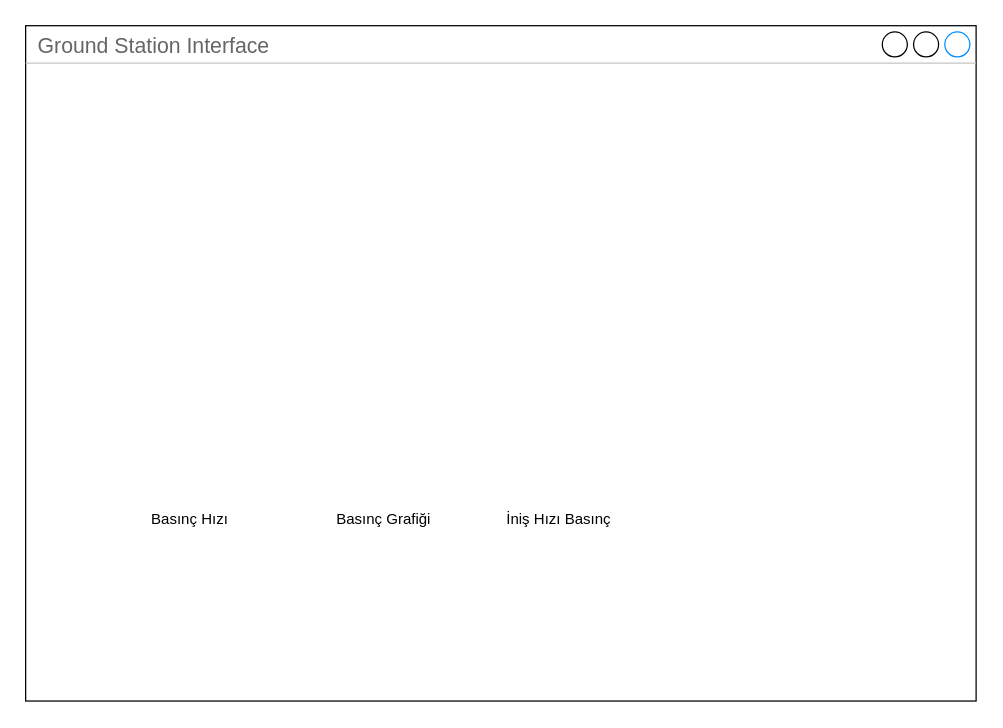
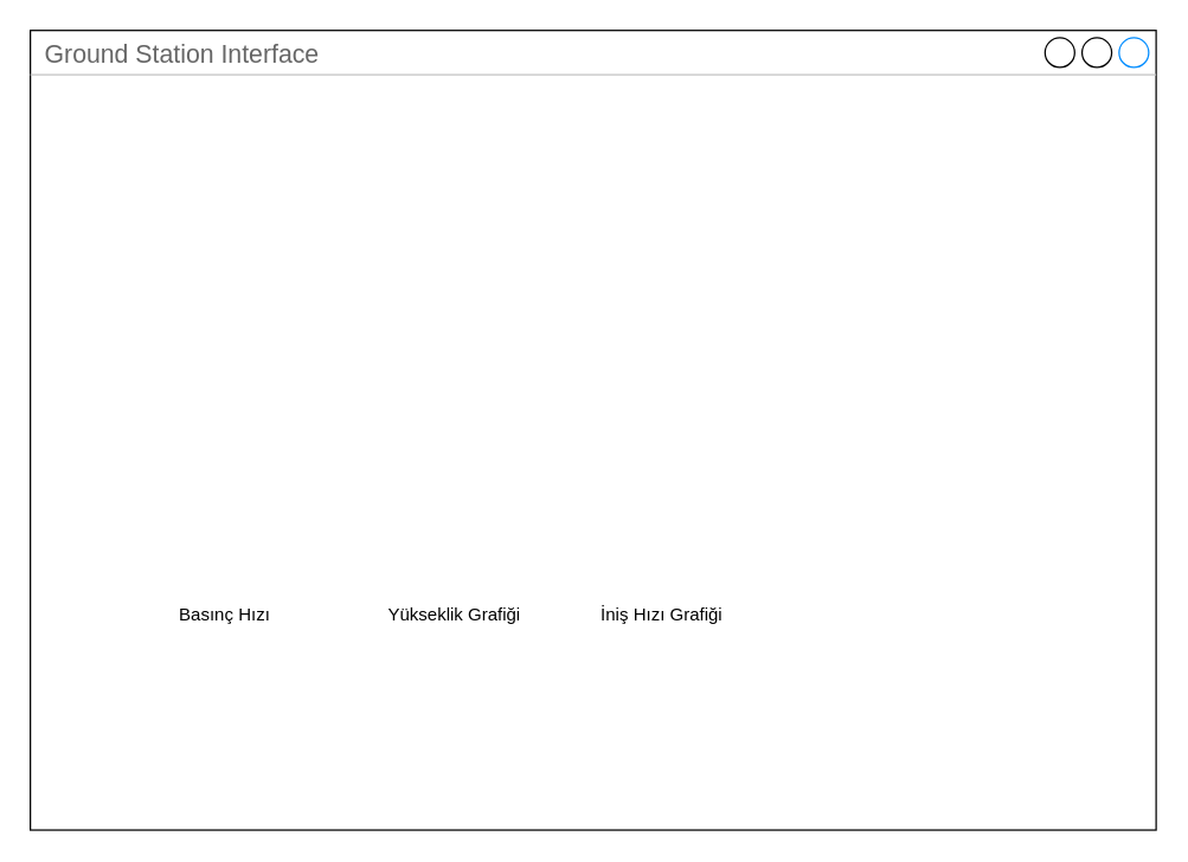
- <mxCell id="6" value="Basınç Grafiği" style="text;html=1;strokeColor=none;fillColor=none;align=center;verticalAlign=middle;whiteSpace=wrap;rounded=0;" vertex="1" parent="1"><mxGeometry x="253.5" y="410" width="105" height="10" as="geometry" /></mxCell>
+ <mxCell id="6" value="Yükseklik Grafiği" style="text;html=1;strokeColor=none;fillColor=none;align=center;verticalAlign=middle;whiteSpace=wrap;rounded=0;" vertex="1" parent="1"><mxGeometry x="253.5" y="410" width="105" height="10" as="geometry" /></mxCell>
- <mxCell id="8" value="İniş Hızı Basınç" style="text;html=1;strokeColor=none;fillColor=none;align=center;verticalAlign=middle;whiteSpace=wrap;rounded=0;" vertex="1" parent="1"><mxGeometry x="393.5" y="410" width="105" height="10" as="geometry" /></mxCell>
+ <mxCell id="8" value="İniş Hızı Grafiği" style="text;html=1;strokeColor=none;fillColor=none;align=center;verticalAlign=middle;whiteSpace=wrap;rounded=0;" vertex="1" parent="1"><mxGeometry x="393.5" y="410" width="105" height="10" as="geometry" /></mxCell>
